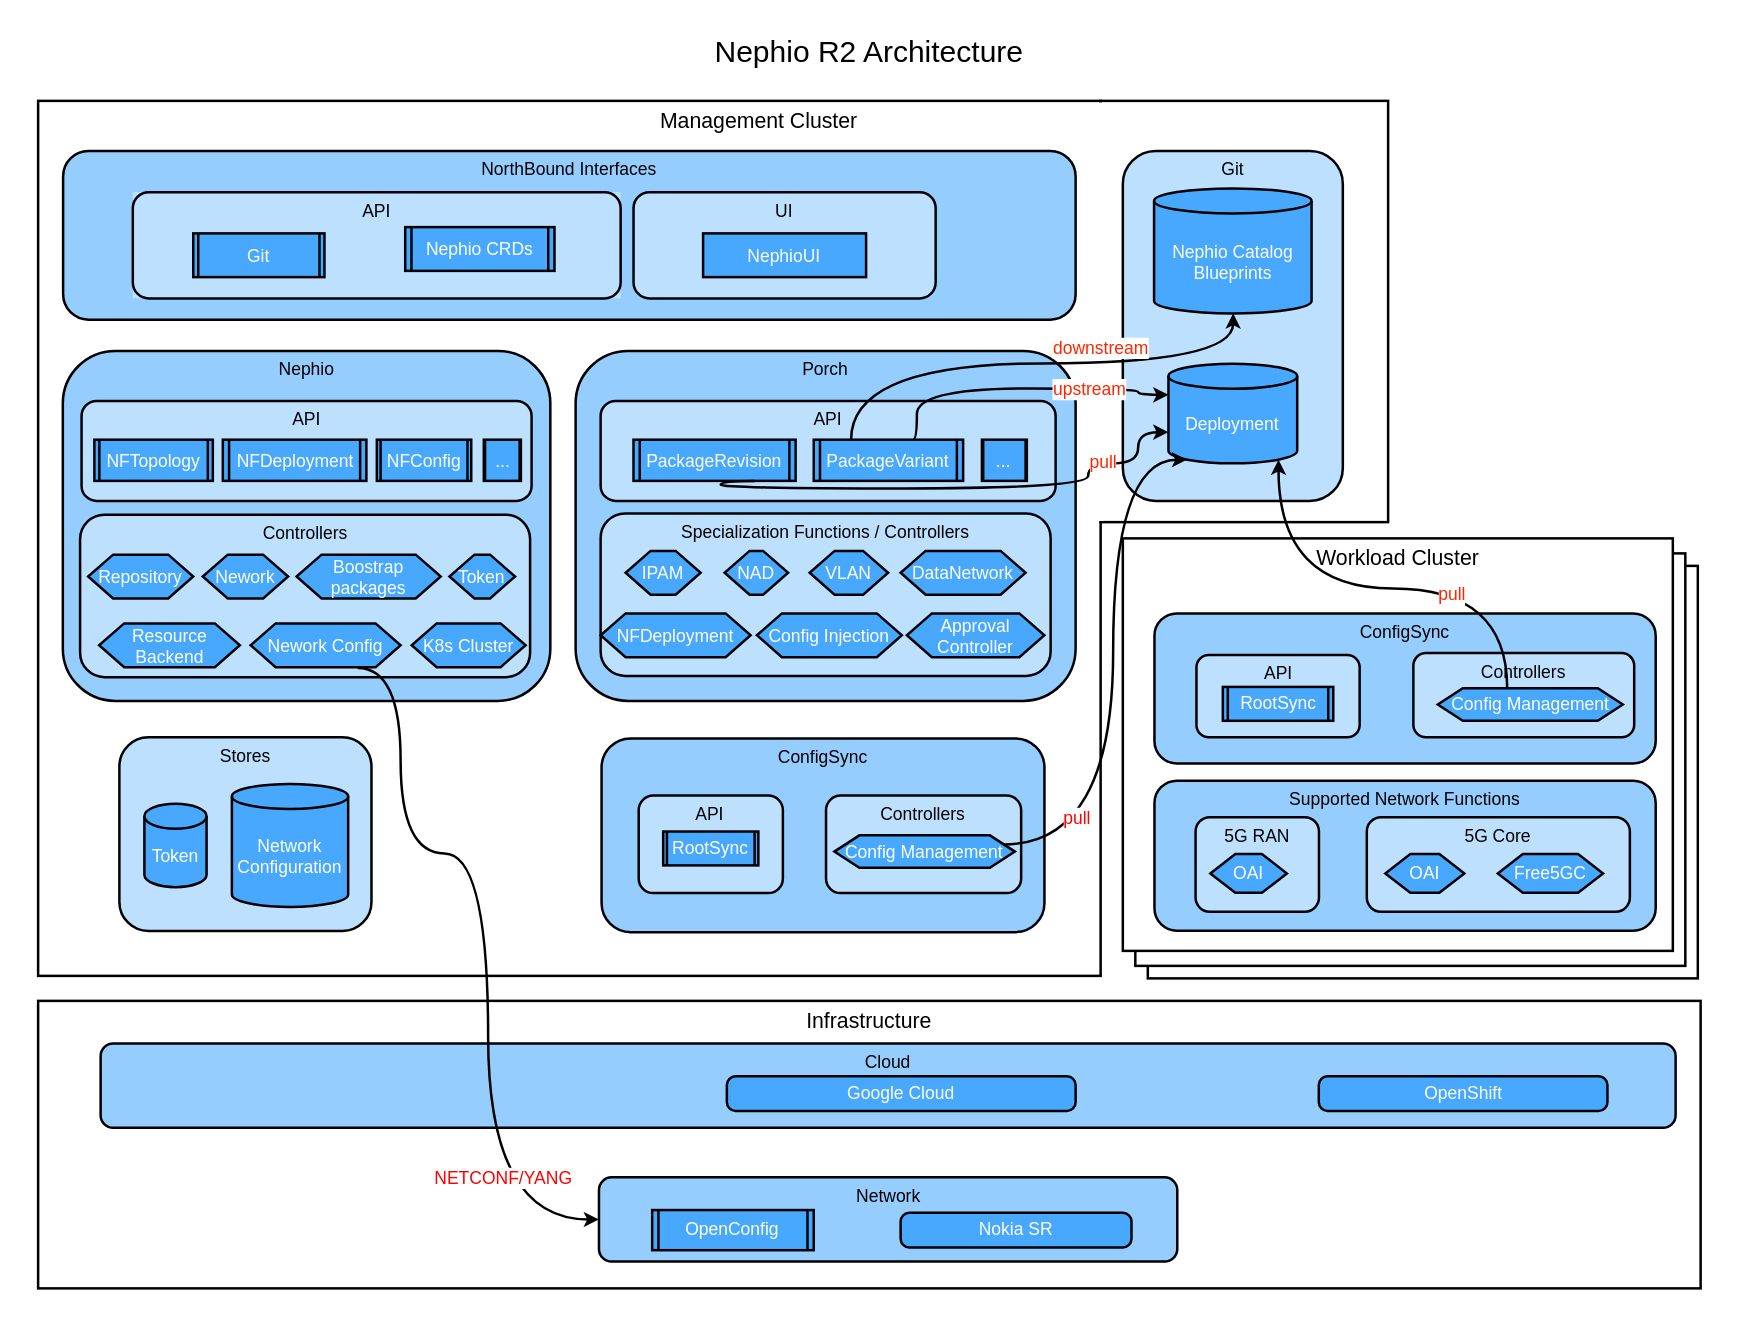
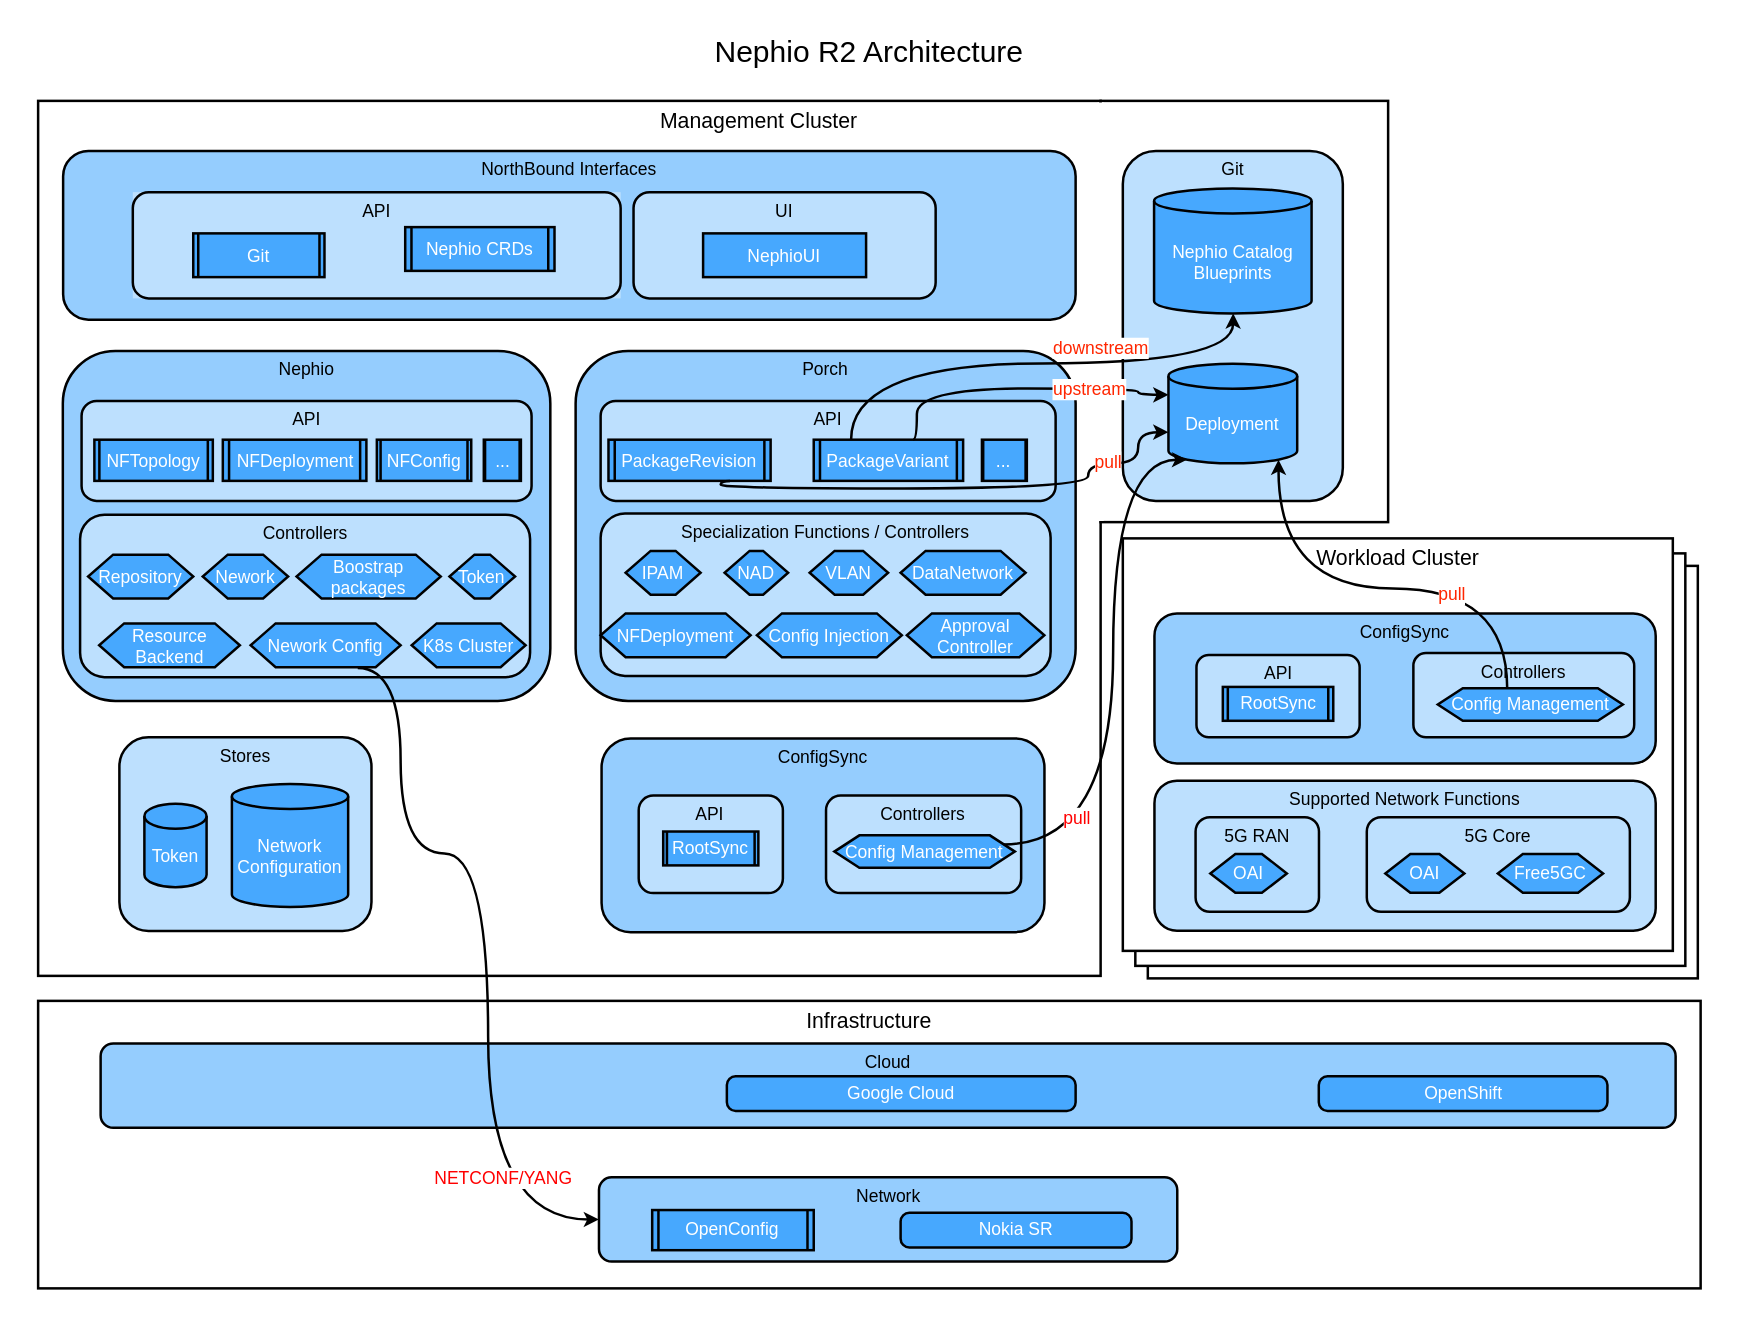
- <mxCell id="71" value="PackageRevision" style="strokeWidth=2;shape=process;whiteSpace=wrap;size=0.04;fillColor=#47A8FE;fontColor=#ffffff;fontSize=14;" vertex="1" parent="1"><mxGeometry x="506.293" y="351.06" width="129.71" height="32.94" as="geometry" /></mxCell>
+ <mxCell id="71" value="PackageRevision" style="strokeWidth=2;shape=process;whiteSpace=wrap;size=0.04;fillColor=#47A8FE;fontColor=#ffffff;fontSize=14;" vertex="1" parent="1"><mxGeometry x="486.293" y="351.06" width="129.71" height="32.94" as="geometry" /></mxCell>
- <mxCell id="16" value="Supported Network Functions" style="whiteSpace=wrap;strokeWidth=2;verticalAlign=top;movable=1;resizable=1;rotatable=1;deletable=1;editable=1;locked=0;connectable=1;fillColor=#95CDFE;container=0;fontSize=14;rounded=1;" vertex="1" parent="1"><mxGeometry x="923.056" y="623.805" width="401" height="120" as="geometry" /></mxCell>
+ <mxCell id="16" value="Supported Network Functions" style="whiteSpace=wrap;strokeWidth=2;verticalAlign=top;movable=1;resizable=1;rotatable=1;deletable=1;editable=1;locked=0;connectable=1;fillColor=#bde0fe;container=0;fontSize=14;rounded=1;" vertex="1" parent="1"><mxGeometry x="923.056" y="623.805" width="401" height="120" as="geometry" /></mxCell>
